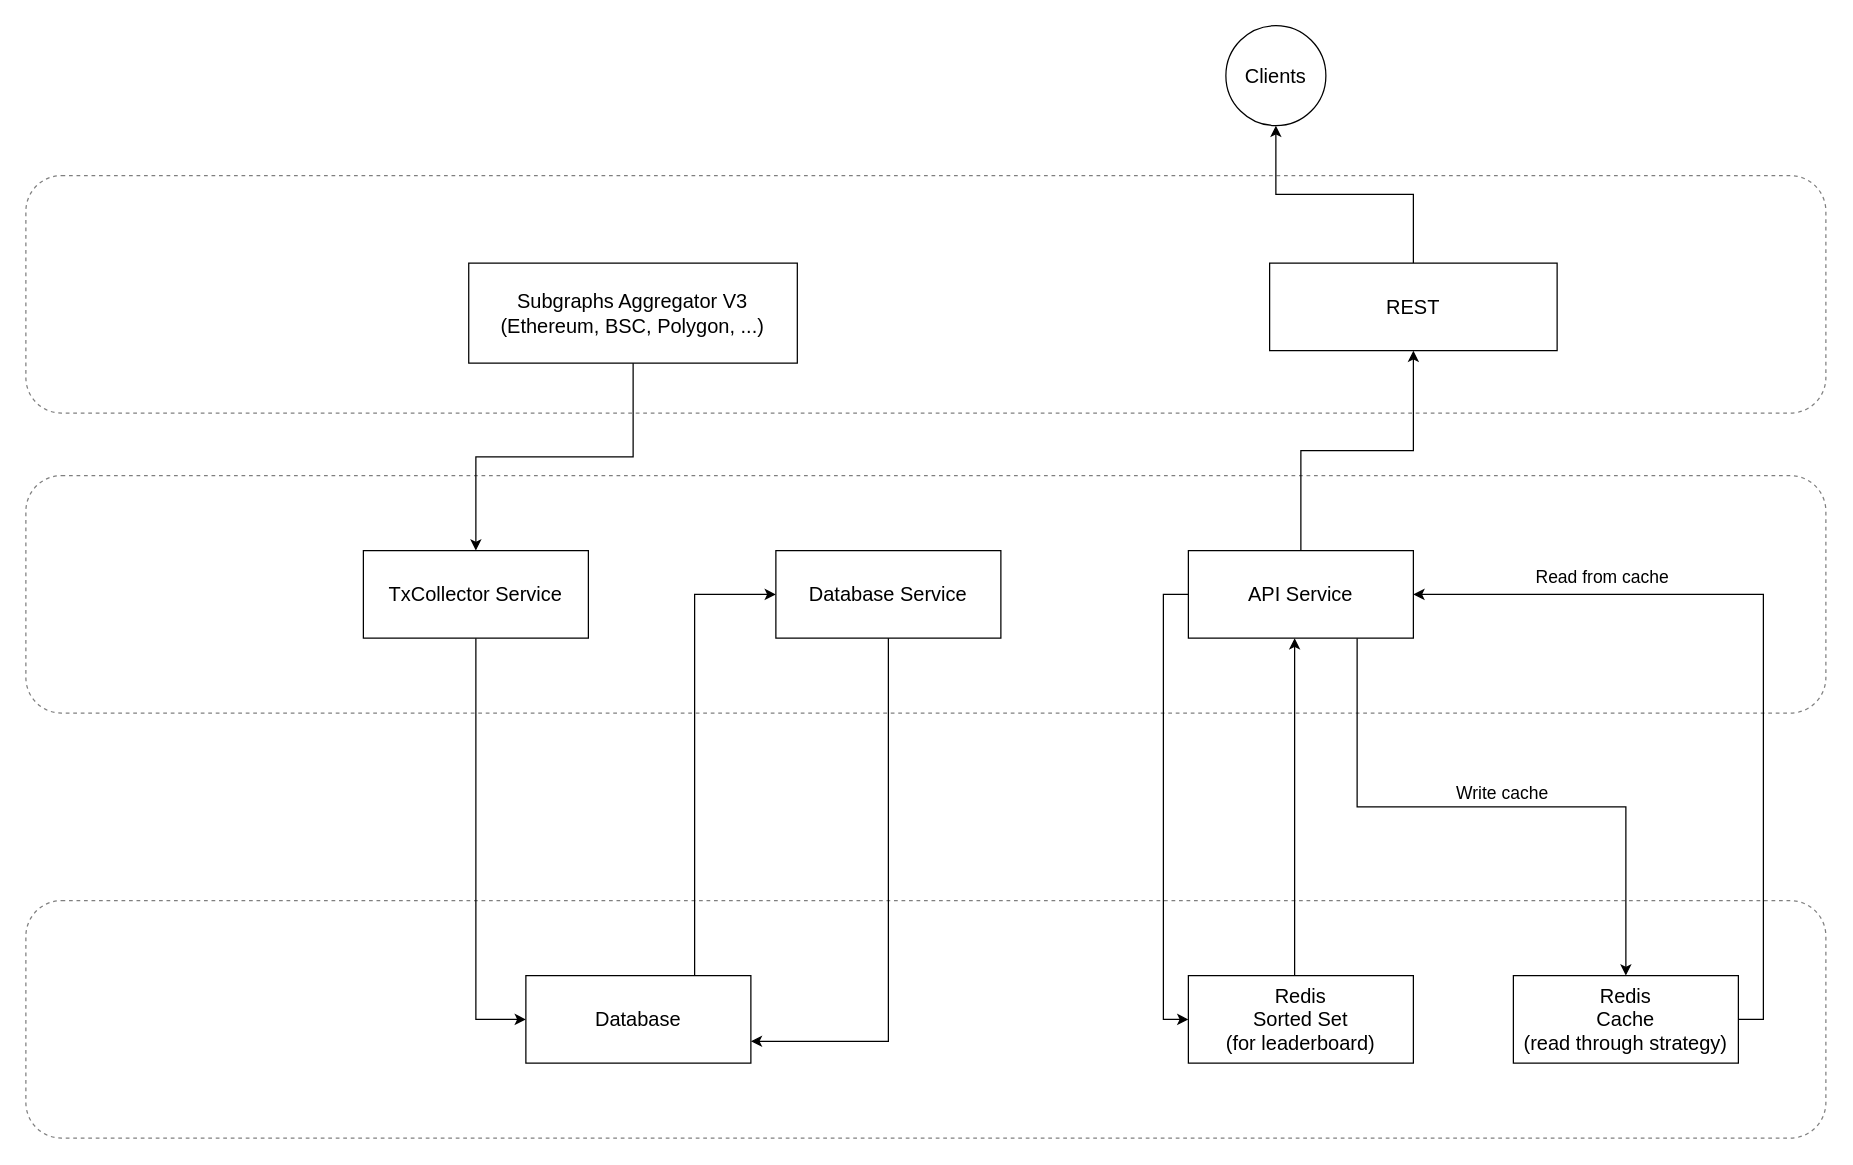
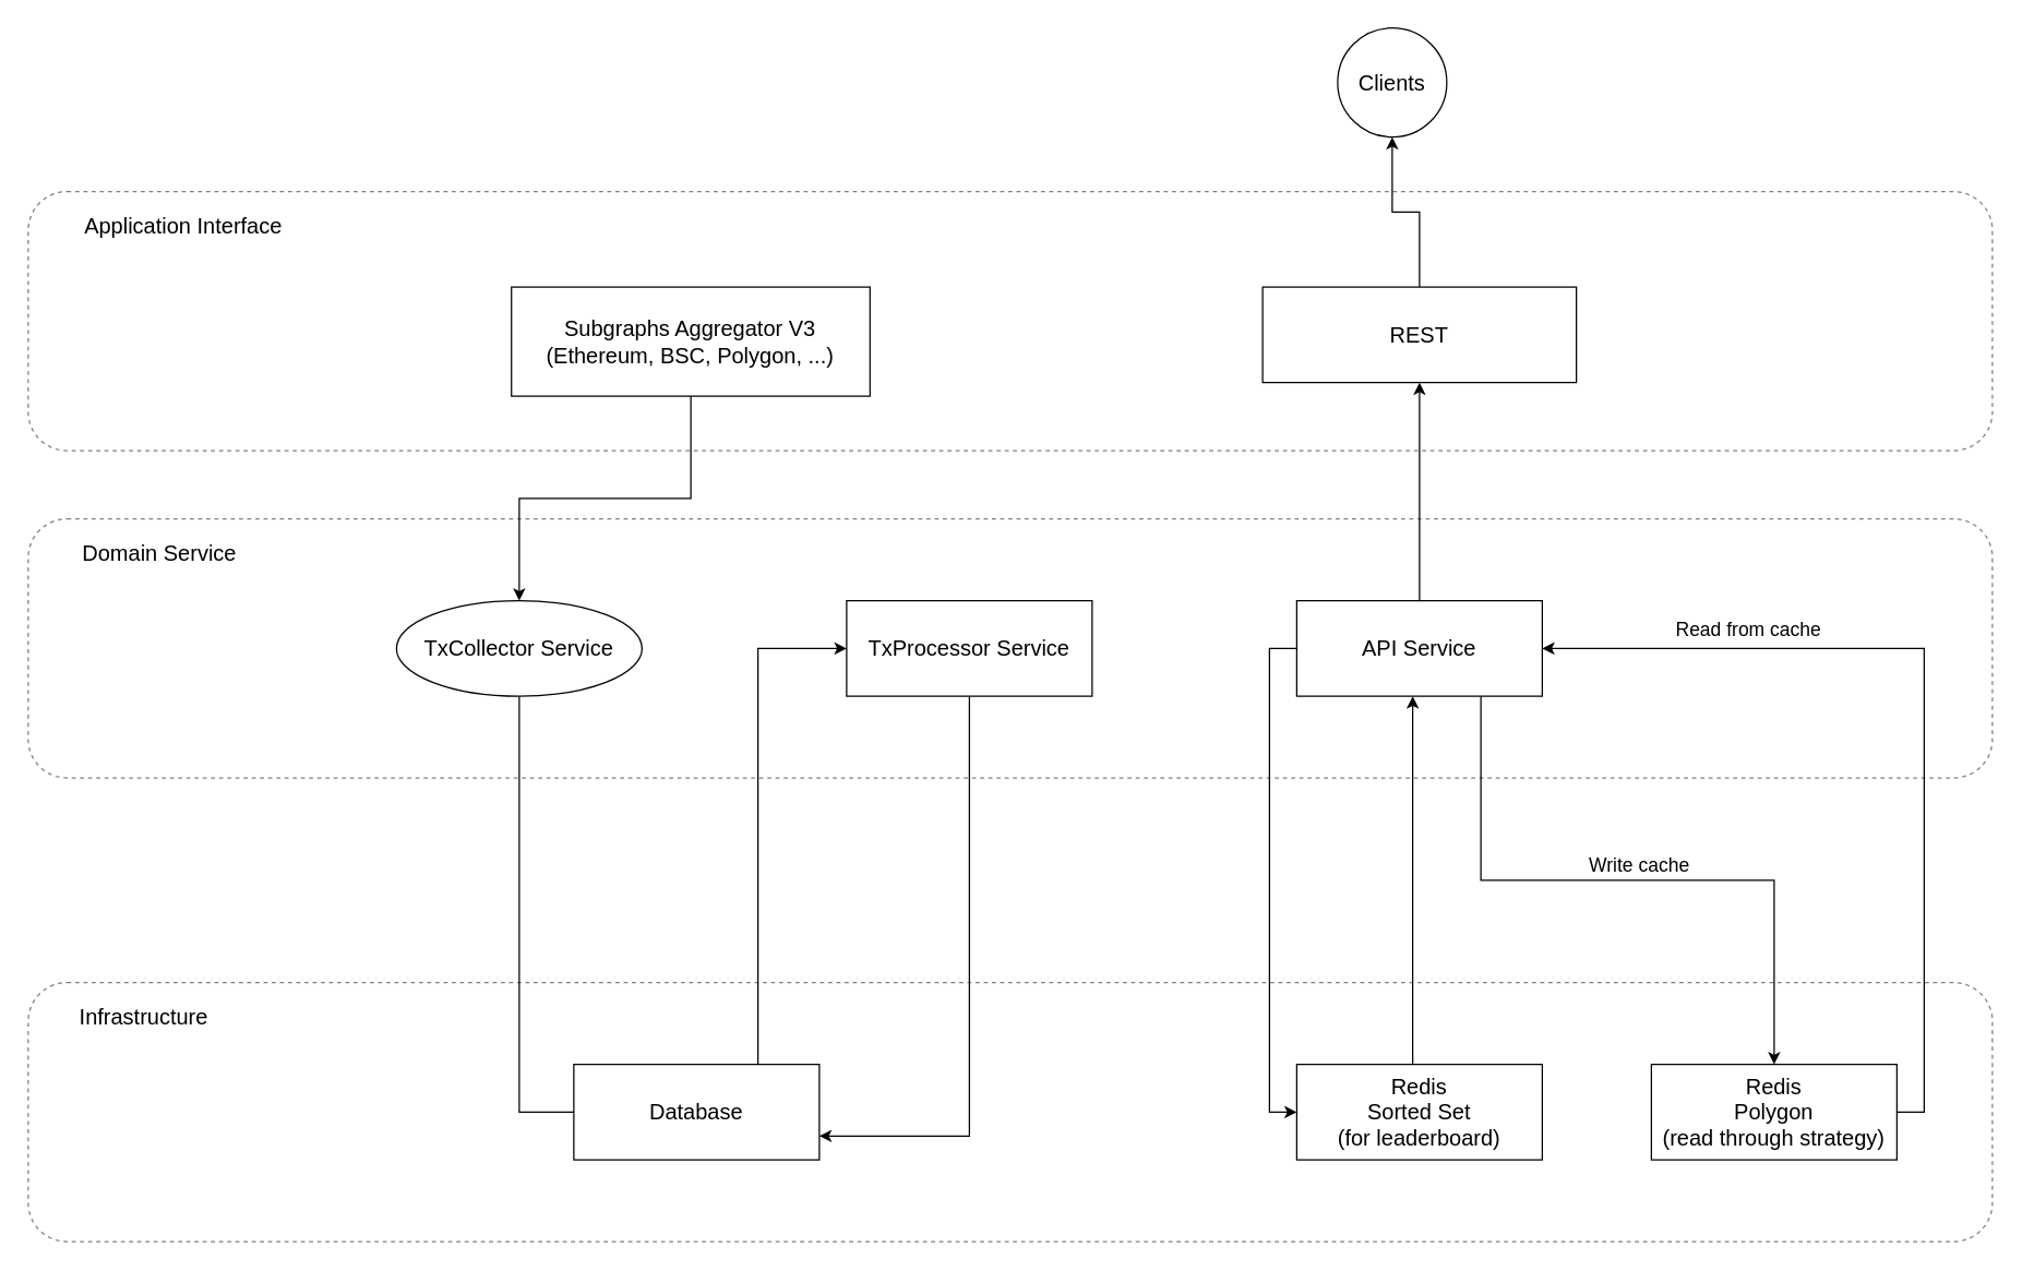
+ <mxCell id="7" value="Application Interface" style="text;html=1;strokeColor=none;fillColor=none;align=center;verticalAlign=middle;whiteSpace=wrap;rounded=0;dashed=1;fontSize=16;" parent="5" vertex="1"><mxGeometry x="11.429" y="10" width="205.714" height="30" as="geometry" /></mxCell>
- <mxCell id="24" value="REST" style="rounded=0;whiteSpace=wrap;html=1;fontSize=16;" parent="1" vertex="1"><mxGeometry x="1015" y="210" width="230" height="70" as="geometry" /></mxCell>
+ <mxCell id="24" value="REST" style="rounded=0;whiteSpace=wrap;html=1;fontSize=16;" parent="1" vertex="1"><mxGeometry x="925" y="210" width="230" height="70" as="geometry" /></mxCell>
+ <mxCell id="4" value="Domain Service" style="text;html=1;strokeColor=none;fillColor=none;align=center;verticalAlign=middle;whiteSpace=wrap;rounded=0;dashed=1;fontSize=16;" parent="2" vertex="1"><mxGeometry x="11.429" y="10" width="171.429" height="30" as="geometry" /></mxCell>
- <mxCell id="11" value="TxCollector Service" style="rounded=0;whiteSpace=wrap;html=1;fontSize=16;" parent="1" vertex="1"><mxGeometry x="290" y="440" width="180" height="70" as="geometry" /></mxCell>
+ <mxCell id="11" value="TxCollector Service" style="ellipse;whiteSpace=wrap;html=1;fontSize=16;" parent="1" vertex="1"><mxGeometry x="290" y="440" width="180" height="70" as="geometry" /></mxCell>
- <mxCell id="13" value="Database Service" style="rounded=0;whiteSpace=wrap;html=1;fontSize=16;" parent="1" vertex="1"><mxGeometry x="620" y="440" width="180" height="70" as="geometry" /></mxCell>
+ <mxCell id="13" value="TxProcessor Service" style="rounded=0;whiteSpace=wrap;html=1;fontSize=16;" parent="1" vertex="1"><mxGeometry x="620" y="440" width="180" height="70" as="geometry" /></mxCell>
+ <mxCell id="26" value="Infrastructure" style="text;html=1;strokeColor=none;fillColor=none;align=center;verticalAlign=middle;whiteSpace=wrap;rounded=0;dashed=1;fontSize=16;" parent="1" vertex="1"><mxGeometry x="40" y="730" width="130" height="30" as="geometry" /></mxCell>
- <mxCell id="10" style="edgeStyle=orthogonalEdgeStyle;rounded=0;orthogonalLoop=1;jettySize=auto;html=1;entryX=0;entryY=0.5;entryDx=0;entryDy=0;fontSize=16;" parent="1" source="11" target="21" edge="1"><mxGeometry relative="1" as="geometry" /></mxCell>
+ <mxCell id="10" style="edgeStyle=orthogonalEdgeStyle;rounded=0;orthogonalLoop=1;jettySize=auto;html=1;entryX=0;entryY=0.5;entryDx=0;entryDy=0;fontSize=16;endArrow=none;" parent="1" source="11" target="21" edge="1"><mxGeometry relative="1" as="geometry" /></mxCell>
- <mxCell id="30" value="Redis&lt;br&gt;Cache&lt;br&gt;(read through strategy)" style="rounded=0;whiteSpace=wrap;html=1;fontSize=16;" parent="1" vertex="1"><mxGeometry x="1210" y="780" width="180" height="70" as="geometry" /></mxCell>
+ <mxCell id="30" value="Redis&lt;br&gt;Polygon&lt;br&gt;(read through strategy)" style="rounded=0;whiteSpace=wrap;html=1;fontSize=16;" parent="1" vertex="1"><mxGeometry x="1210" y="780" width="180" height="70" as="geometry" /></mxCell>
